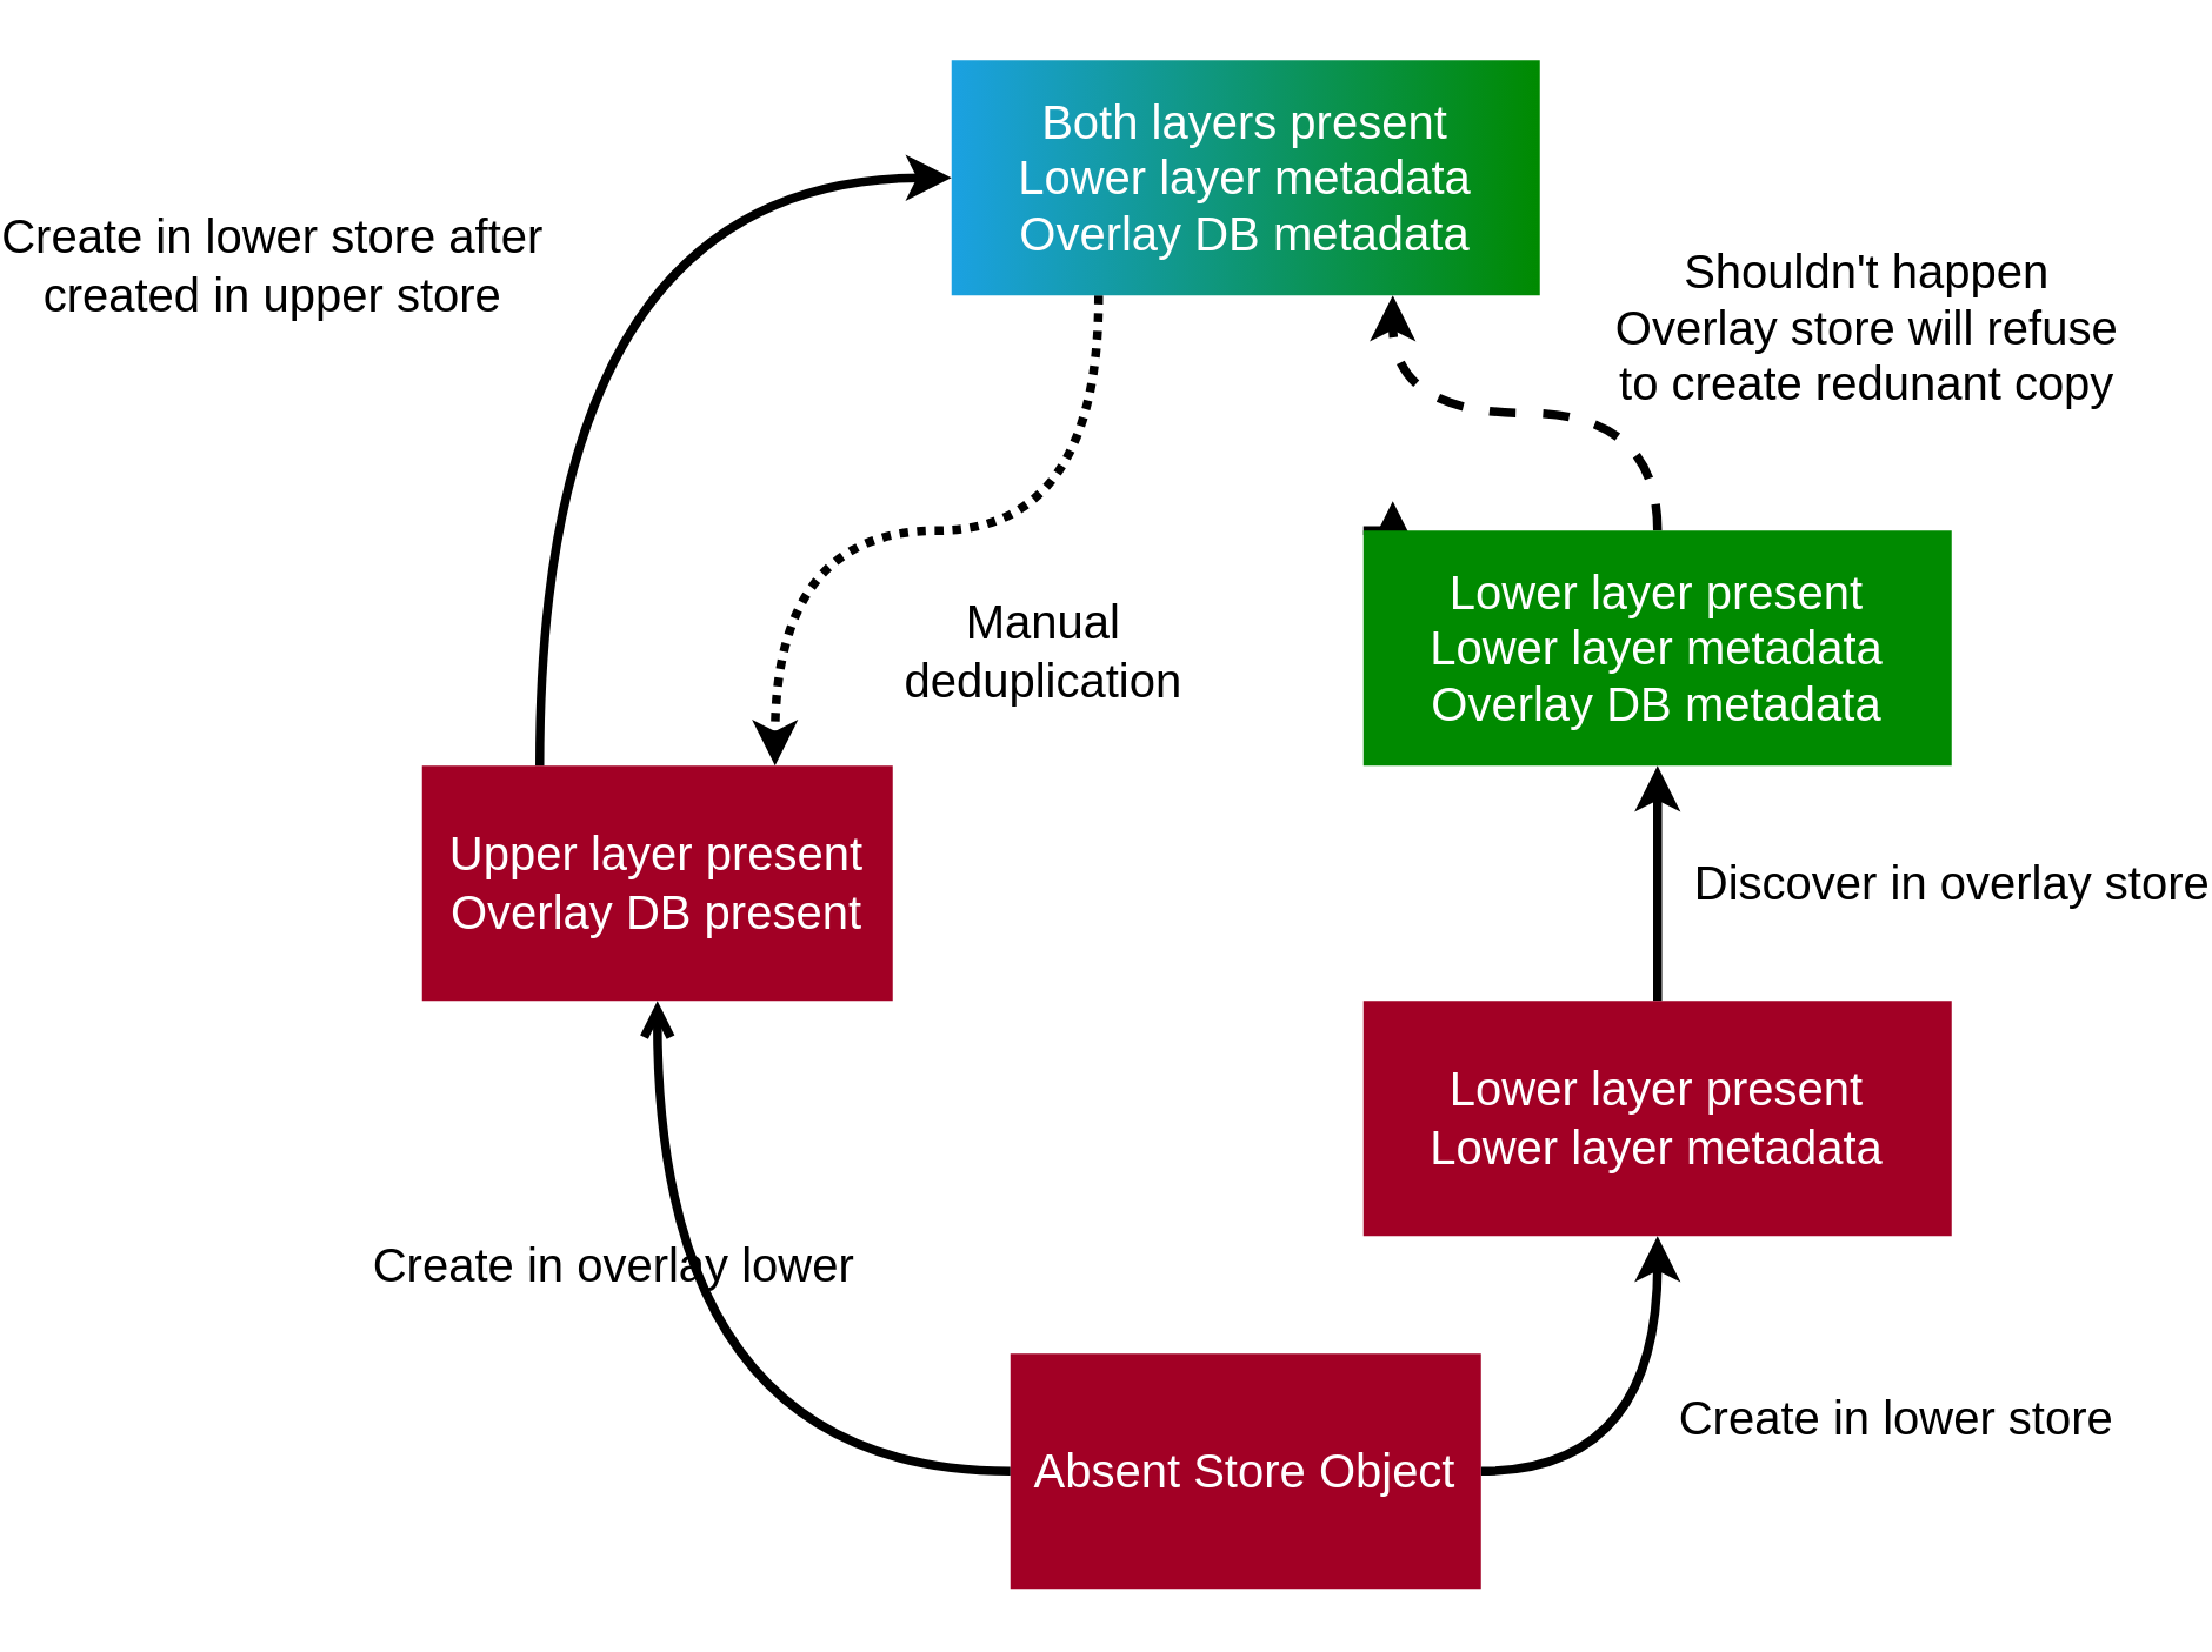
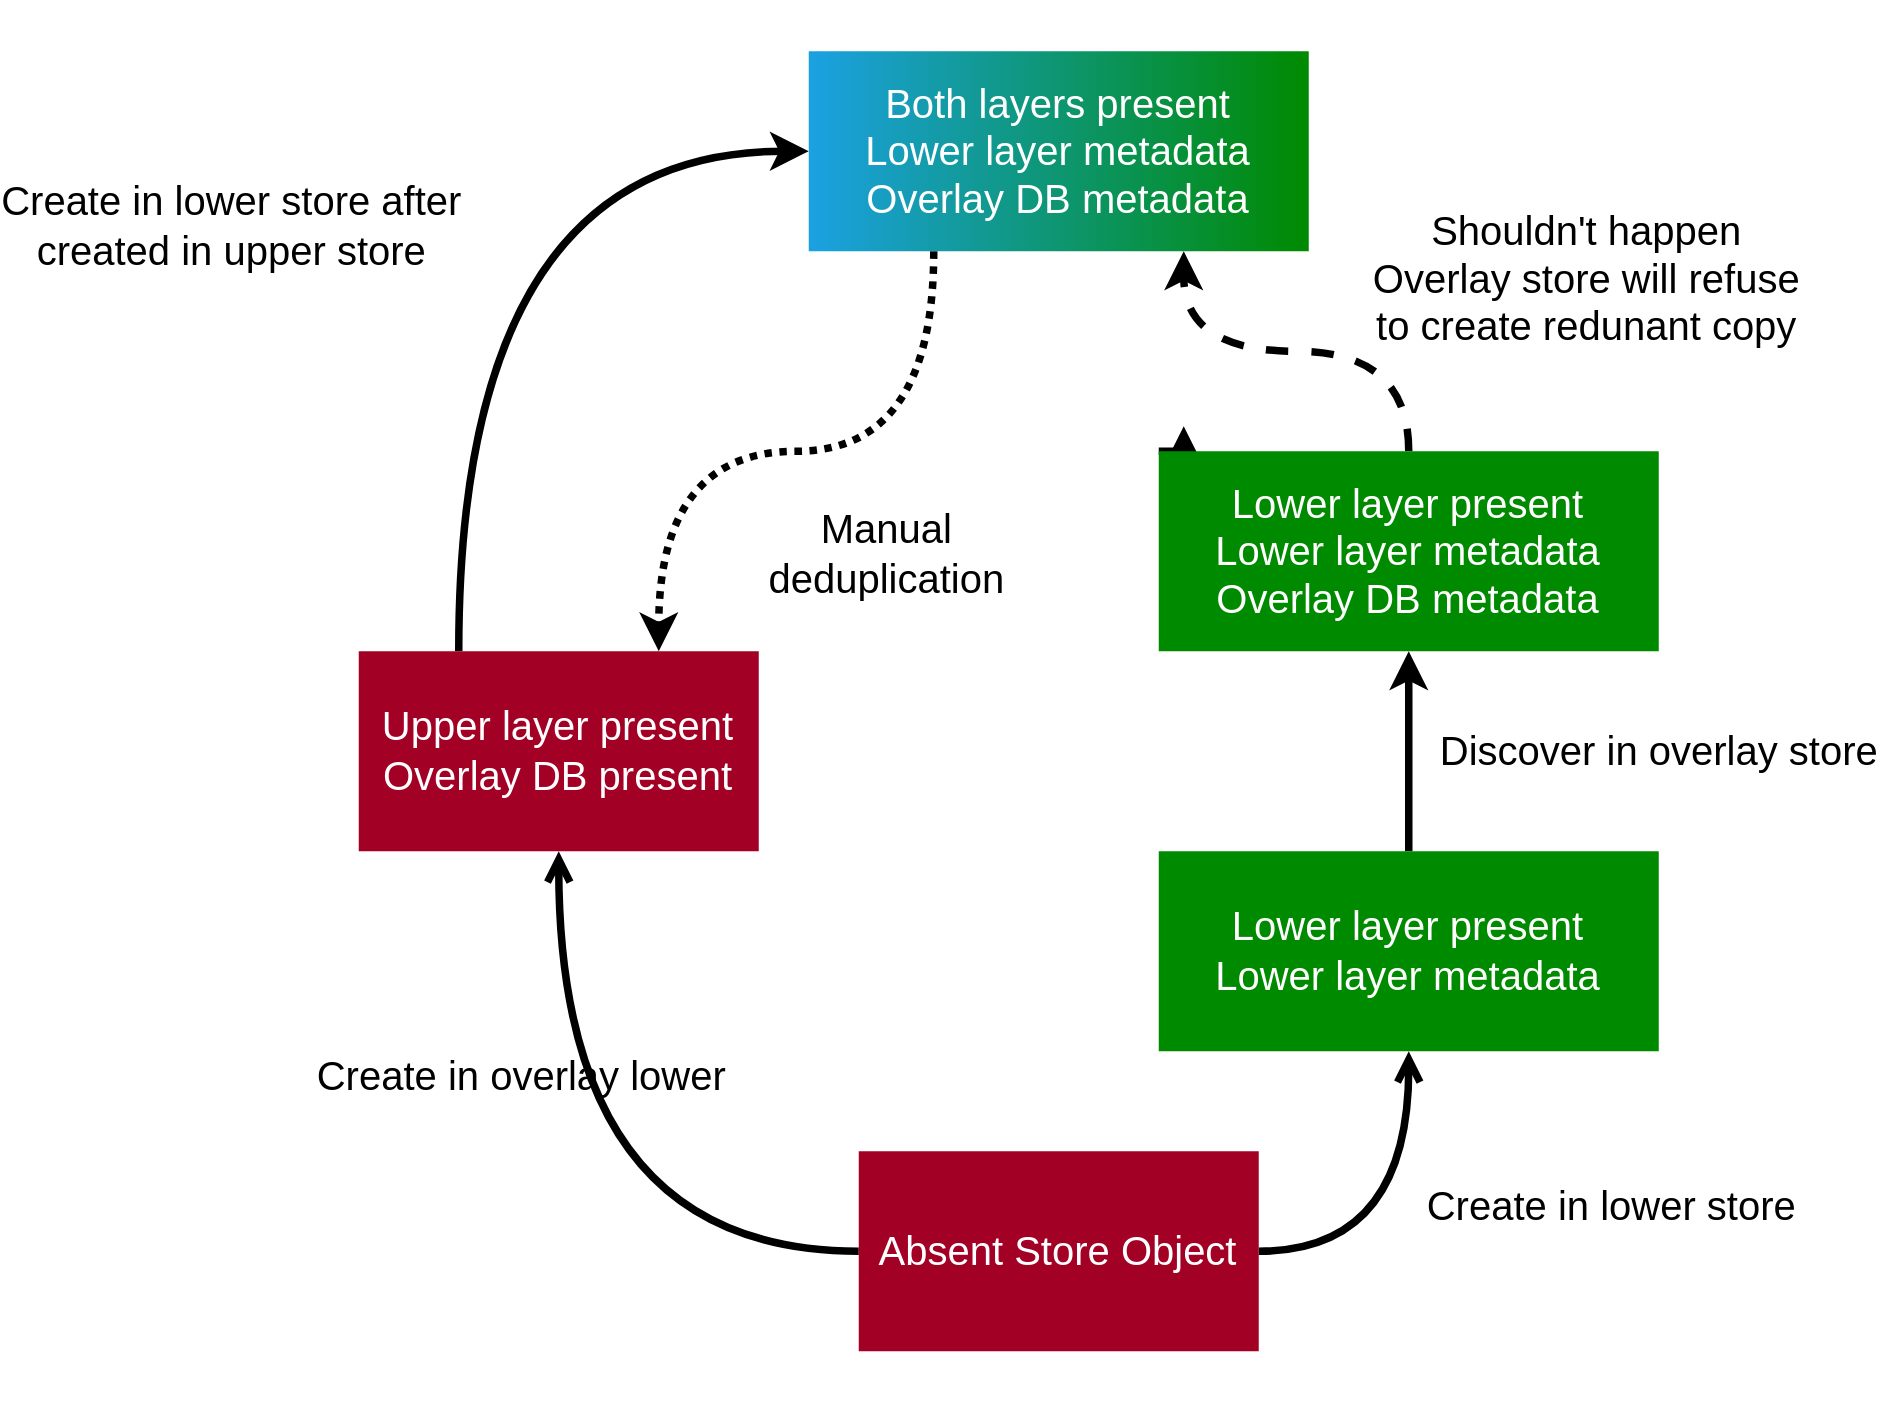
- <mxCell id="10" value="Lower layer present&lt;br style=&quot;font-size: 16px;&quot;&gt;Lower layer metadata" style="rounded=0;whiteSpace=wrap;html=1;fillColor=#a20025;fontColor=#ffffff;strokeColor=none;fontSize=16;" vertex="1" parent="1"><mxGeometry x="360" y="340" width="200" height="80" as="geometry" /></mxCell>
+ <mxCell id="10" value="Lower layer present&lt;br style=&quot;font-size: 16px;&quot;&gt;Lower layer metadata" style="rounded=0;whiteSpace=wrap;html=1;fillColor=#008a00;fontColor=#ffffff;strokeColor=none;fontSize=16;" vertex="1" parent="1"><mxGeometry x="360" y="340" width="200" height="80" as="geometry" /></mxCell>
- <mxCell id="3" style="edgeStyle=orthogonalEdgeStyle;curved=1;orthogonalLoop=1;jettySize=auto;html=1;strokeWidth=3;entryX=0.5;entryY=1;entryDx=0;entryDy=0;exitX=1;exitY=0.5;exitDx=0;exitDy=0;" edge="1" parent="1" source="5" target="10"><mxGeometry relative="1" as="geometry"><mxPoint x="435" y="430" as="targetPoint" /></mxGeometry></mxCell>
+ <mxCell id="3" style="edgeStyle=orthogonalEdgeStyle;curved=1;orthogonalLoop=1;jettySize=auto;html=1;strokeWidth=3;entryX=0.5;entryY=1;entryDx=0;entryDy=0;exitX=1;exitY=0.5;exitDx=0;exitDy=0;endArrow=open;" edge="1" parent="1" source="5" target="10"><mxGeometry relative="1" as="geometry"><mxPoint x="435" y="430" as="targetPoint" /></mxGeometry></mxCell>
